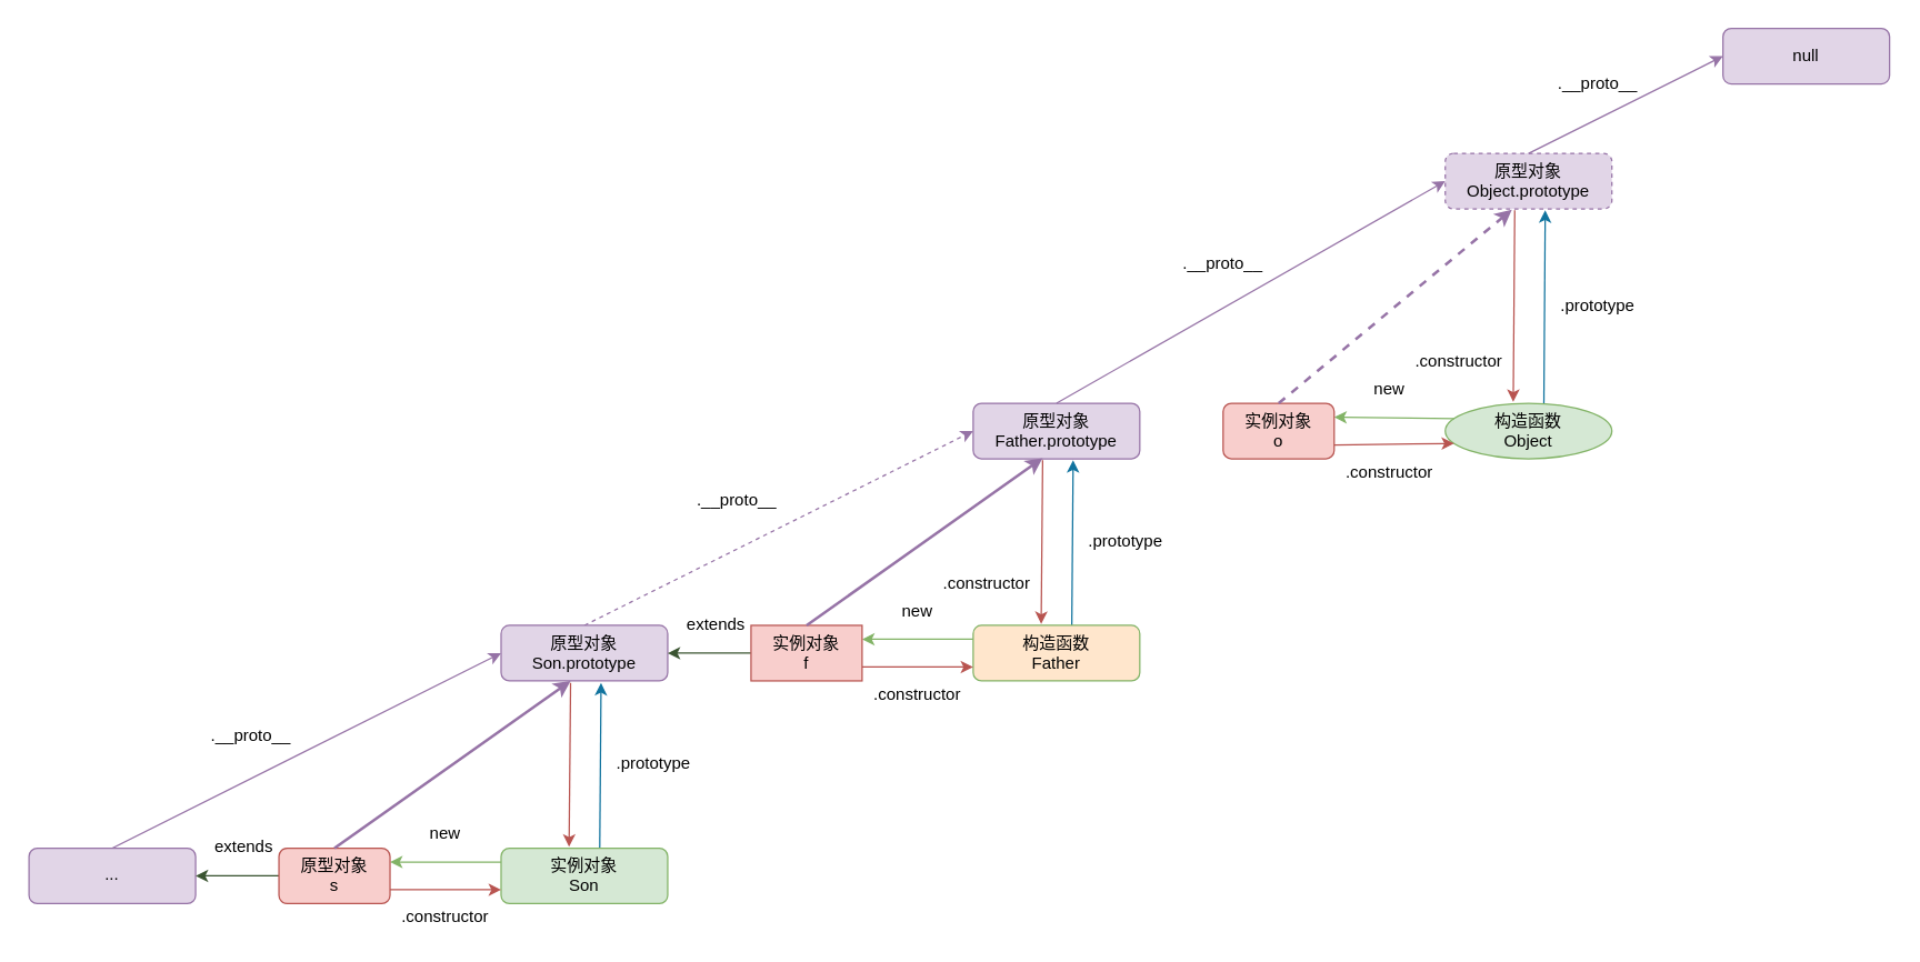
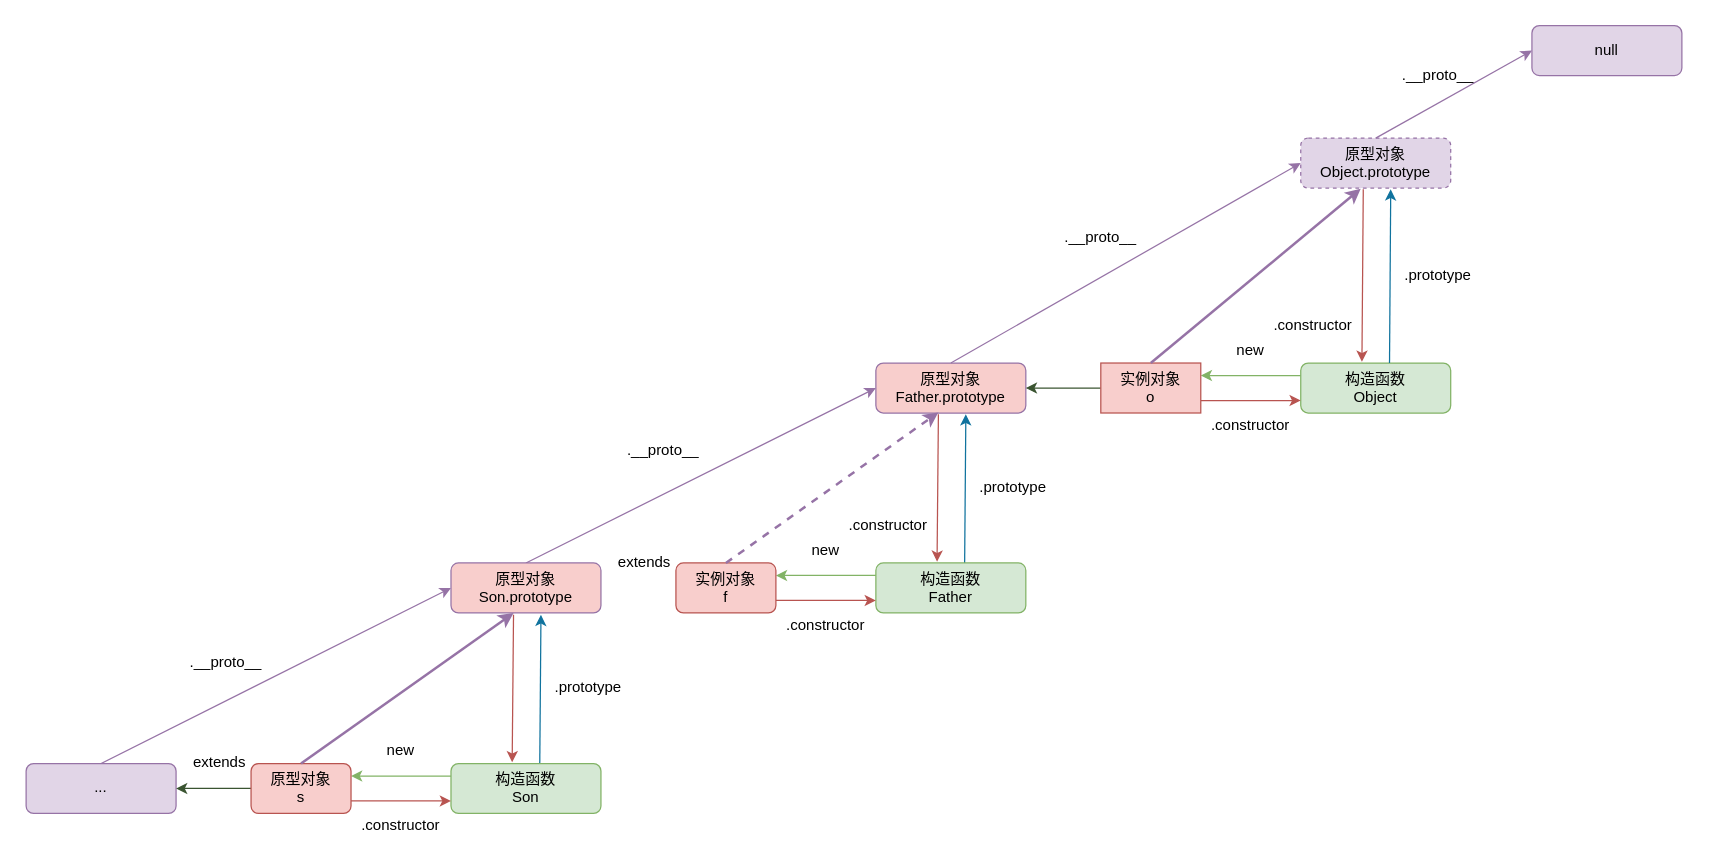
- <mxCell id="34" value="null" style="rounded=1;whiteSpace=wrap;html=1;fillColor=#e1d5e7;strokeColor=#9673a6;" parent="1" vertex="1"><mxGeometry x="1240" y="20" width="120" height="40" as="geometry" /></mxCell>
+ <mxCell id="34" value="null" style="rounded=1;whiteSpace=wrap;html=1;fillColor=#e1d5e7;strokeColor=#9673a6;" parent="1" vertex="1"><mxGeometry x="1225" y="20" width="120" height="40" as="geometry" /></mxCell>
- <mxCell id="23" value="" style="endArrow=classic;html=1;rounded=0;entryX=0.4;entryY=1.013;entryDx=0;entryDy=0;exitX=0.5;exitY=0;exitDx=0;exitDy=0;entryPerimeter=0;fillColor=#e1d5e7;strokeColor=#9673a6;strokeWidth=2;dashed=1;" parent="1" source="22" target="12" edge="1"><mxGeometry width="50" height="50" relative="1" as="geometry"><mxPoint x="800" y="310" as="sourcePoint" /><mxPoint x="850" y="260" as="targetPoint" /></mxGeometry></mxCell>
+ <mxCell id="23" value="" style="endArrow=classic;html=1;rounded=0;entryX=0.4;entryY=1.013;entryDx=0;entryDy=0;exitX=0.5;exitY=0;exitDx=0;exitDy=0;entryPerimeter=0;fillColor=#e1d5e7;strokeColor=#9673a6;strokeWidth=2;" parent="1" source="22" target="12" edge="1"><mxGeometry width="50" height="50" relative="1" as="geometry"><mxPoint x="800" y="310" as="sourcePoint" /><mxPoint x="850" y="260" as="targetPoint" /></mxGeometry></mxCell>
- <mxCell id="5" value="原型对象&lt;br&gt;Father.prototype" style="rounded=1;whiteSpace=wrap;html=1;fillColor=#e1d5e7;strokeColor=#9673a6;" parent="1" vertex="1"><mxGeometry x="700" y="290" width="120" height="40" as="geometry" /></mxCell>
+ <mxCell id="5" value="原型对象&lt;br&gt;Father.prototype" style="rounded=1;whiteSpace=wrap;html=1;fillColor=#f8cecc;strokeColor=#9673a6;" parent="1" vertex="1"><mxGeometry x="700" y="290" width="120" height="40" as="geometry" /></mxCell>
+ <mxCell id="21" style="edgeStyle=orthogonalEdgeStyle;rounded=0;orthogonalLoop=1;jettySize=auto;html=1;fillColor=#6d8764;strokeColor=#3A5431;" parent="1" source="22" target="5" edge="1"><mxGeometry relative="1" as="geometry" /></mxCell>
- <mxCell id="22" value="实例对象&lt;br&gt;o" style="rounded=1;whiteSpace=wrap;html=1;fillColor=#f8cecc;strokeColor=#b85450;" parent="1" vertex="1"><mxGeometry x="880" y="290" width="80" height="40" as="geometry" /></mxCell>
+ <mxCell id="22" value="实例对象&lt;br&gt;o" style="whiteSpace=wrap;html=1;fillColor=#f8cecc;strokeColor=#b85450;rounded=0;" parent="1" vertex="1"><mxGeometry x="880" y="290" width="80" height="40" as="geometry" /></mxCell>
- <mxCell id="11" value="构造函数&lt;br&gt;Object" style="ellipse;whiteSpace=wrap;html=1;fillColor=#d5e8d4;strokeColor=#82b366;" parent="1" vertex="1"><mxGeometry x="1040" y="290" width="120" height="40" as="geometry" /></mxCell>
+ <mxCell id="11" value="构造函数&lt;br&gt;Object" style="rounded=1;whiteSpace=wrap;html=1;fillColor=#d5e8d4;strokeColor=#82b366;" parent="1" vertex="1"><mxGeometry x="1040" y="290" width="120" height="40" as="geometry" /></mxCell>
- <mxCell id="7" value="" style="endArrow=classic;html=1;exitX=0.5;exitY=0;exitDx=0;exitDy=0;entryX=0;entryY=0.5;entryDx=0;entryDy=0;fillColor=#e1d5e7;strokeColor=#9673a6;strokeWidth=1;dashed=1;" parent="1" source="24" target="5" edge="1"><mxGeometry width="50" height="50" relative="1" as="geometry"><mxPoint x="560" y="450" as="sourcePoint" /><mxPoint x="690" y="330" as="targetPoint" /></mxGeometry></mxCell>
+ <mxCell id="7" value="" style="endArrow=classic;html=1;exitX=0.5;exitY=0;exitDx=0;exitDy=0;entryX=0;entryY=0.5;entryDx=0;entryDy=0;fillColor=#e1d5e7;strokeColor=#9673a6;strokeWidth=1;" parent="1" source="24" target="5" edge="1"><mxGeometry width="50" height="50" relative="1" as="geometry"><mxPoint x="560" y="450" as="sourcePoint" /><mxPoint x="690" y="330" as="targetPoint" /></mxGeometry></mxCell>
- <mxCell id="33" value="" style="endArrow=classic;html=1;rounded=0;exitX=0.5;exitY=0;exitDx=0;exitDy=0;entryX=0.417;entryY=0.988;entryDx=0;entryDy=0;entryPerimeter=0;fillColor=#e1d5e7;strokeColor=#9673a6;strokeWidth=2;" parent="1" source="31" target="5" edge="1"><mxGeometry width="50" height="50" relative="1" as="geometry"><mxPoint x="630" y="400" as="sourcePoint" /><mxPoint x="750" y="340" as="targetPoint" /></mxGeometry></mxCell>
+ <mxCell id="33" value="" style="endArrow=classic;html=1;rounded=0;exitX=0.5;exitY=0;exitDx=0;exitDy=0;entryX=0.417;entryY=0.988;entryDx=0;entryDy=0;entryPerimeter=0;fillColor=#e1d5e7;strokeColor=#9673a6;strokeWidth=2;dashed=1;" parent="1" source="31" target="5" edge="1"><mxGeometry width="50" height="50" relative="1" as="geometry"><mxPoint x="630" y="400" as="sourcePoint" /><mxPoint x="750" y="340" as="targetPoint" /></mxGeometry></mxCell>
- <mxCell id="24" value="原型对象&lt;br&gt;Son.prototype" style="rounded=1;whiteSpace=wrap;html=1;fillColor=#e1d5e7;strokeColor=#9673a6;" parent="1" vertex="1"><mxGeometry x="360" y="450" width="120" height="40" as="geometry" /></mxCell>
+ <mxCell id="24" value="原型对象&lt;br&gt;Son.prototype" style="rounded=1;whiteSpace=wrap;html=1;fillColor=#f8cecc;strokeColor=#9673a6;" parent="1" vertex="1"><mxGeometry x="360" y="450" width="120" height="40" as="geometry" /></mxCell>
- <mxCell id="30" style="edgeStyle=orthogonalEdgeStyle;rounded=0;orthogonalLoop=1;jettySize=auto;html=1;fillColor=#6d8764;strokeColor=#3A5431;" parent="1" source="31" target="24" edge="1"><mxGeometry relative="1" as="geometry" /></mxCell>
- <mxCell id="31" value="实例对象&lt;br&gt;f" style="whiteSpace=wrap;html=1;fillColor=#f8cecc;strokeColor=#b85450;rounded=0;" parent="1" vertex="1"><mxGeometry x="540" y="450" width="80" height="40" as="geometry" /></mxCell>
+ <mxCell id="31" value="实例对象&lt;br&gt;f" style="rounded=1;whiteSpace=wrap;html=1;fillColor=#f8cecc;strokeColor=#b85450;" parent="1" vertex="1"><mxGeometry x="540" y="450" width="80" height="40" as="geometry" /></mxCell>
- <mxCell id="25" value="构造函数&lt;br&gt;Father" style="rounded=1;whiteSpace=wrap;html=1;fillColor=#ffe6cc;strokeColor=#82b366;" parent="1" vertex="1"><mxGeometry x="700" y="450" width="120" height="40" as="geometry" /></mxCell>
+ <mxCell id="25" value="构造函数&lt;br&gt;Father" style="rounded=1;whiteSpace=wrap;html=1;fillColor=#d5e8d4;strokeColor=#82b366;" parent="1" vertex="1"><mxGeometry x="700" y="450" width="120" height="40" as="geometry" /></mxCell>
- <mxCell id="41" value="实例对象&lt;br&gt;Son" style="rounded=1;whiteSpace=wrap;html=1;fillColor=#d5e8d4;strokeColor=#82b366;" parent="1" vertex="1"><mxGeometry x="360" y="610.48" width="120" height="40" as="geometry" /></mxCell>
+ <mxCell id="41" value="构造函数&lt;br&gt;Son" style="rounded=1;whiteSpace=wrap;html=1;fillColor=#d5e8d4;strokeColor=#82b366;" parent="1" vertex="1"><mxGeometry x="360" y="610.48" width="120" height="40" as="geometry" /></mxCell>
